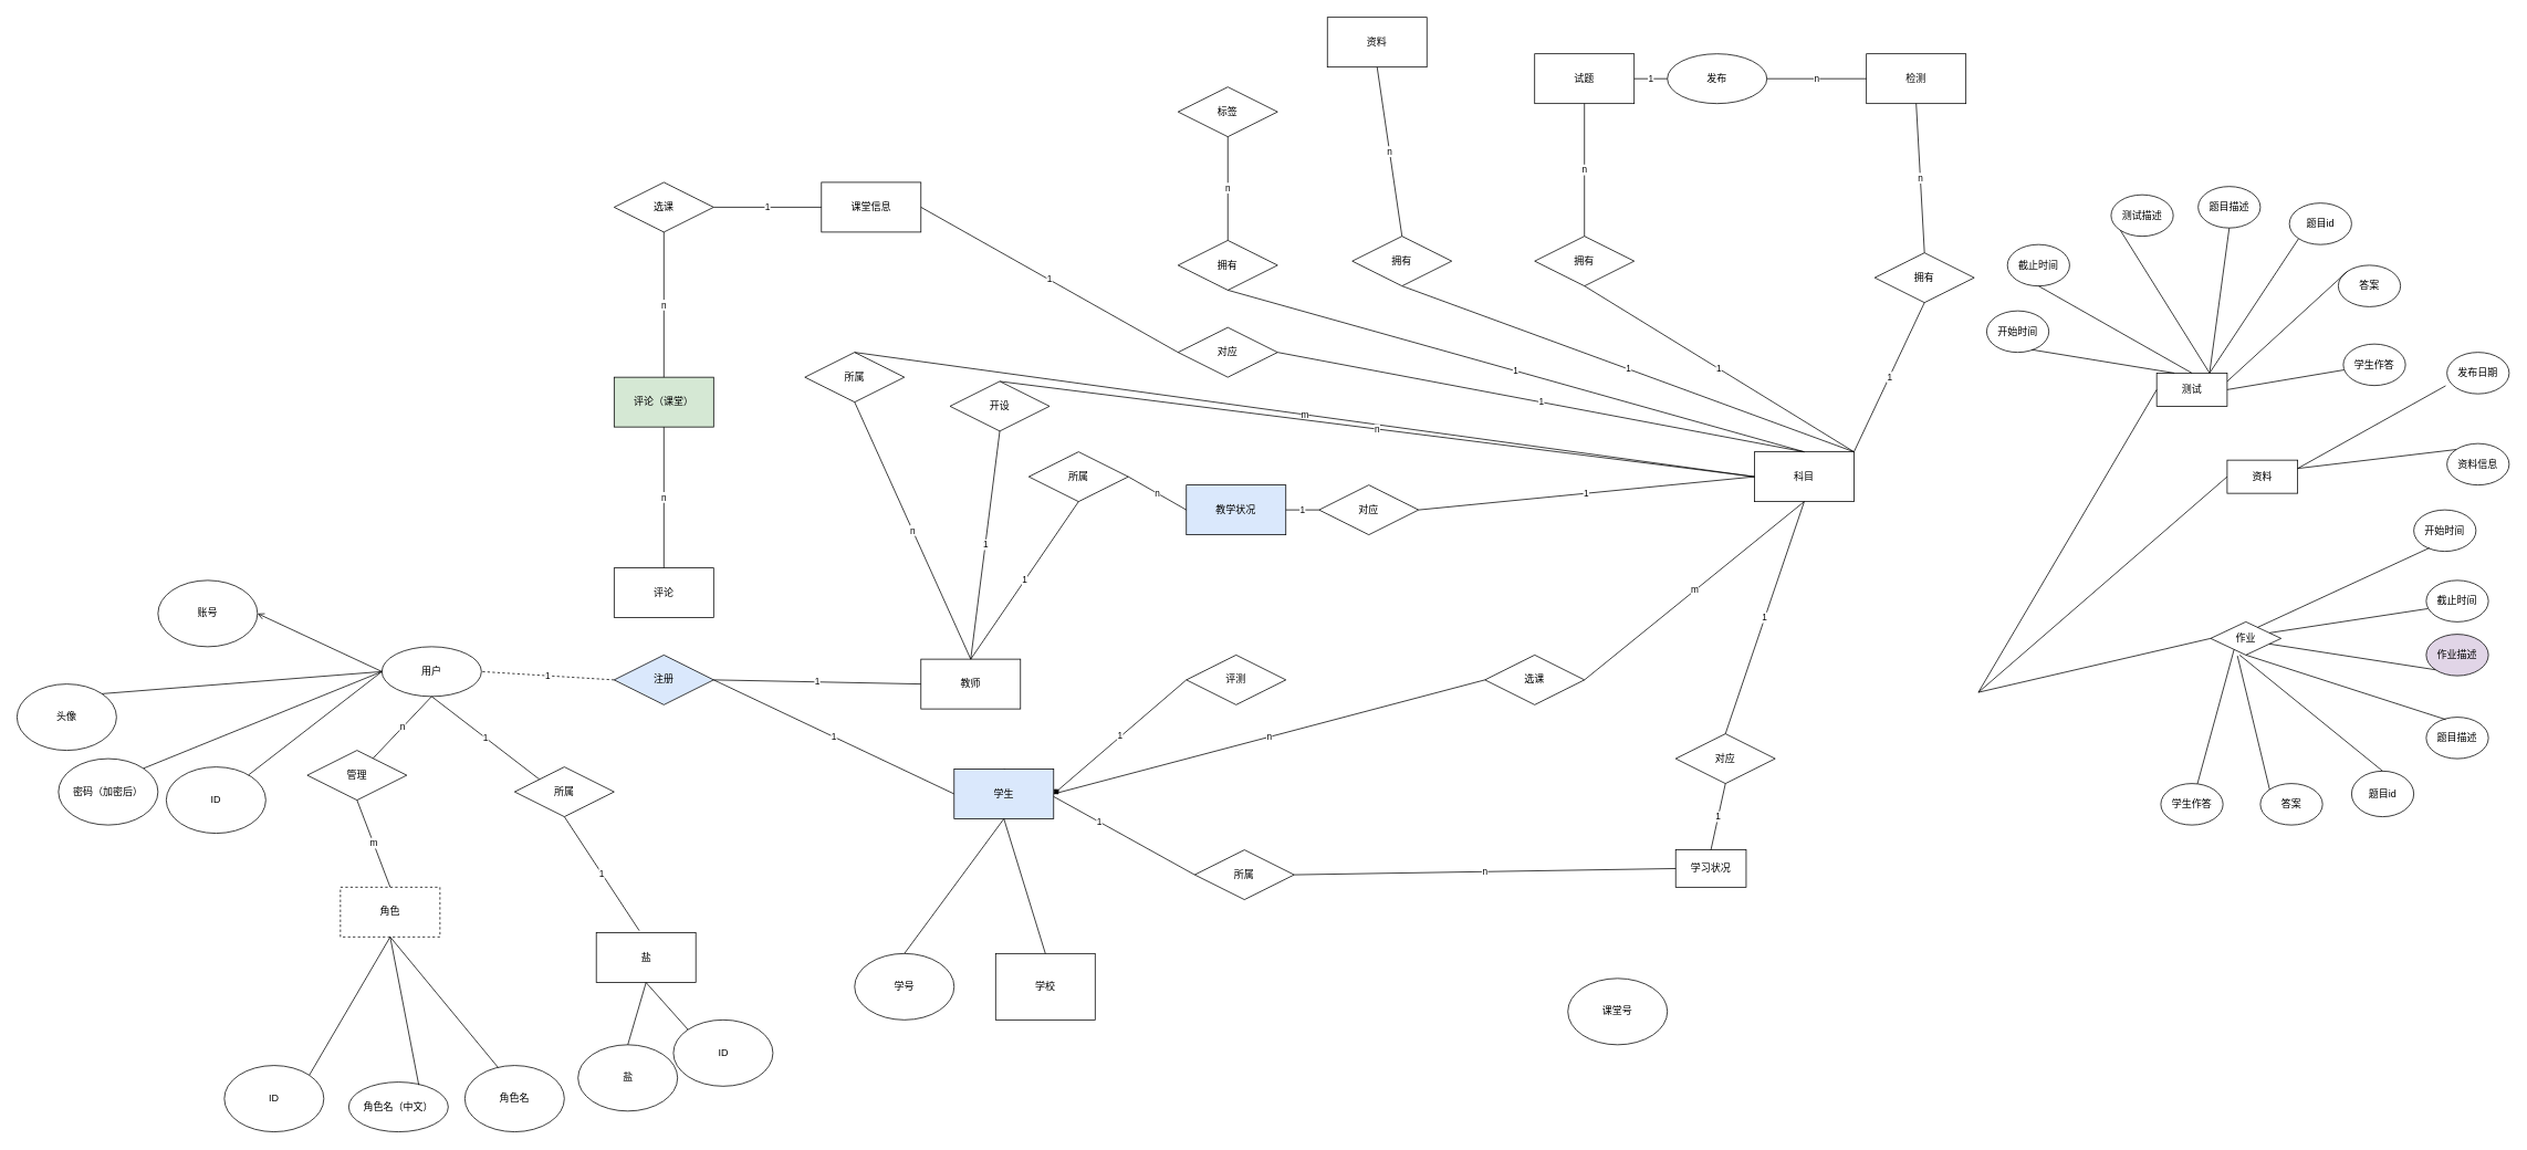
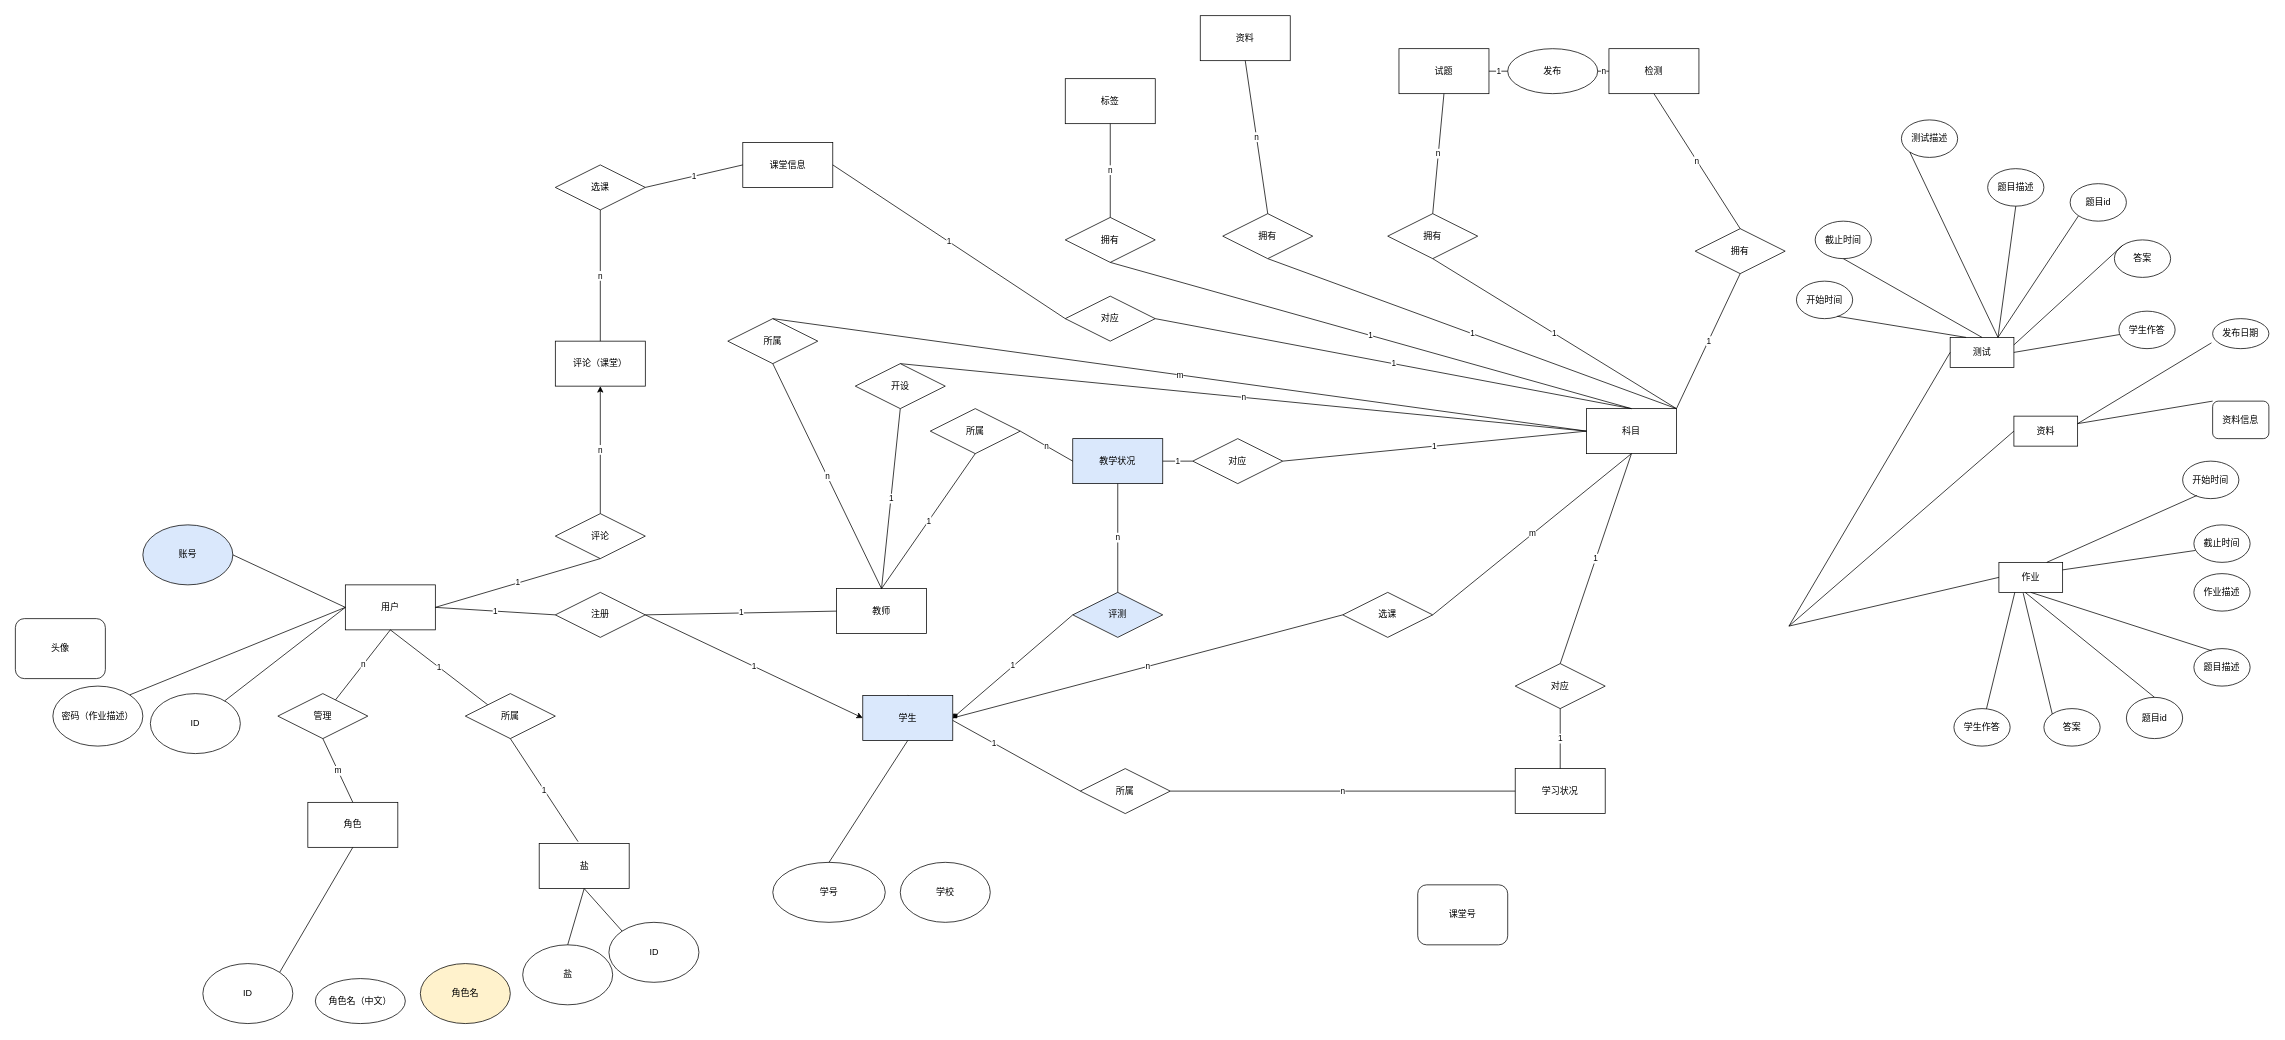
- <mxCell id="115" value="试题" style="rounded=0;whiteSpace=wrap;html=1;" vertex="1" parent="1"><mxGeometry x="1850" y="64" width="120" height="60" as="geometry" /></mxCell>
+ <mxCell id="115" value="试题" style="rounded=0;whiteSpace=wrap;html=1;" vertex="1" parent="1"><mxGeometry x="1865" y="64" width="120" height="60" as="geometry" /></mxCell>
- <mxCell id="110" value="检测" style="rounded=0;whiteSpace=wrap;html=1;" vertex="1" parent="1"><mxGeometry x="2250" y="64" width="120" height="60" as="geometry" /></mxCell>
+ <mxCell id="110" value="检测" style="rounded=0;whiteSpace=wrap;html=1;" vertex="1" parent="1"><mxGeometry x="2145" y="64" width="120" height="60" as="geometry" /></mxCell>
- <mxCell id="39" value="标签" style="rhombus;whiteSpace=wrap;html=1;" parent="1" vertex="1"><mxGeometry x="1420" y="104" width="120" height="60" as="geometry" /></mxCell>
+ <mxCell id="39" value="标签" style="rounded=0;whiteSpace=wrap;html=1;" parent="1" vertex="1"><mxGeometry x="1420" y="104" width="120" height="60" as="geometry" /></mxCell>
- <mxCell id="6" value="课堂信息" style="rounded=0;whiteSpace=wrap;html=1;" parent="1" vertex="1"><mxGeometry x="990" y="219" width="120" height="60" as="geometry" /></mxCell>
+ <mxCell id="6" value="课堂信息" style="rounded=0;whiteSpace=wrap;html=1;" parent="1" vertex="1"><mxGeometry x="990" y="189" width="120" height="60" as="geometry" /></mxCell>
- <mxCell id="72" value="测试描述" style="ellipse;whiteSpace=wrap;html=1;" parent="1" vertex="1"><mxGeometry x="2545" y="234" width="75" height="50" as="geometry" /></mxCell>
+ <mxCell id="72" value="测试描述" style="ellipse;whiteSpace=wrap;html=1;" parent="1" vertex="1"><mxGeometry x="2535" y="159" width="75" height="50" as="geometry" /></mxCell>
- <mxCell id="87" value="发布日期" style="ellipse;whiteSpace=wrap;html=1;" parent="1" vertex="1"><mxGeometry x="2950" y="424" width="75" height="50" as="geometry" /></mxCell>
+ <mxCell id="87" value="发布日期" style="ellipse;whiteSpace=wrap;html=1;" parent="1" vertex="1"><mxGeometry x="2950" y="424" width="75" height="40" as="geometry" /></mxCell>
- <mxCell id="26" value="评论（课堂）" style="rounded=0;whiteSpace=wrap;html=1;fillColor=#d5e8d4;" parent="1" vertex="1"><mxGeometry x="740" y="454" width="120" height="60" as="geometry" /></mxCell>
+ <mxCell id="26" value="评论（课堂）" style="rounded=0;whiteSpace=wrap;html=1;" parent="1" vertex="1"><mxGeometry x="740" y="454" width="120" height="60" as="geometry" /></mxCell>
- <mxCell id="108" value="开设" style="rhombus;whiteSpace=wrap;html=1;" vertex="1" parent="1"><mxGeometry x="1145" y="459" width="120" height="60" as="geometry" /></mxCell>
+ <mxCell id="108" value="开设" style="rhombus;whiteSpace=wrap;html=1;" vertex="1" parent="1"><mxGeometry x="1140" y="484" width="120" height="60" as="geometry" /></mxCell>
- <mxCell id="127" value="n" style="endArrow=none;html=1;rounded=0;exitX=0.5;exitY=0;exitDx=0;exitDy=0;entryX=0.5;entryY=1;entryDx=0;entryDy=0;" edge="1" parent="1" source="125" target="26"><mxGeometry width="50" height="50" relative="1" as="geometry"><mxPoint x="1220" y="604" as="sourcePoint" /><mxPoint x="1270" y="554" as="targetPoint" /></mxGeometry></mxCell>
+ <mxCell id="127" value="n" style="endArrow=classic;html=1;rounded=0;exitX=0.5;exitY=0;exitDx=0;exitDy=0;entryX=0.5;entryY=1;entryDx=0;entryDy=0;" edge="1" parent="1" source="125" target="26"><mxGeometry width="50" height="50" relative="1" as="geometry"><mxPoint x="1220" y="604" as="sourcePoint" /><mxPoint x="1270" y="554" as="targetPoint" /></mxGeometry></mxCell>
- <mxCell id="88" value="资料信息" style="ellipse;whiteSpace=wrap;html=1;" parent="1" vertex="1"><mxGeometry x="2950" y="534" width="75" height="50" as="geometry" /></mxCell>
+ <mxCell id="88" value="资料信息" style="whiteSpace=wrap;html=1;rounded=1;" parent="1" vertex="1"><mxGeometry x="2950" y="534" width="75" height="50" as="geometry" /></mxCell>
- <mxCell id="125" value="评论" style="whiteSpace=wrap;html=1;rounded=0;" vertex="1" parent="1"><mxGeometry x="740" y="684" width="120" height="60" as="geometry" /></mxCell>
+ <mxCell id="125" value="评论" style="rhombus;whiteSpace=wrap;html=1;" vertex="1" parent="1"><mxGeometry x="740" y="684" width="120" height="60" as="geometry" /></mxCell>
+ <mxCell id="124" value="n" style="endArrow=none;html=1;rounded=0;exitX=0.5;exitY=0;exitDx=0;exitDy=0;entryX=0.5;entryY=1;entryDx=0;entryDy=0;" edge="1" parent="1" source="122" target="25"><mxGeometry width="50" height="50" relative="1" as="geometry"><mxPoint x="1220" y="604" as="sourcePoint" /><mxPoint x="1270" y="554" as="targetPoint" /></mxGeometry></mxCell>
- <mxCell id="46" value="账号" style="ellipse;whiteSpace=wrap;html=1;" parent="1" vertex="1"><mxGeometry x="190" y="699" width="120" height="80" as="geometry" /></mxCell>
+ <mxCell id="46" value="账号" style="ellipse;whiteSpace=wrap;html=1;fillColor=#dae8fc;" parent="1" vertex="1"><mxGeometry x="190" y="699" width="120" height="80" as="geometry" /></mxCell>
- <mxCell id="50" value="" style="endArrow=open;html=1;rounded=0;entryX=1;entryY=0.5;entryDx=0;entryDy=0;exitX=0;exitY=0.5;exitDx=0;exitDy=0;" parent="1" source="5" target="46" edge="1"><mxGeometry width="50" height="50" relative="1" as="geometry"><mxPoint x="1430" y="1014" as="sourcePoint" /><mxPoint x="1610" y="954" as="targetPoint" /></mxGeometry></mxCell>
+ <mxCell id="50" value="" style="endArrow=none;html=1;rounded=0;entryX=1;entryY=0.5;entryDx=0;entryDy=0;exitX=0;exitY=0.5;exitDx=0;exitDy=0;" parent="1" source="5" target="46" edge="1"><mxGeometry width="50" height="50" relative="1" as="geometry"><mxPoint x="1430" y="1014" as="sourcePoint" /><mxPoint x="1610" y="954" as="targetPoint" /></mxGeometry></mxCell>
- <mxCell id="69" value="作业" style="rhombus;whiteSpace=wrap;html=1;" parent="1" vertex="1"><mxGeometry x="2665" y="749" width="85" height="40" as="geometry" /></mxCell>
+ <mxCell id="69" value="作业" style="rounded=0;whiteSpace=wrap;html=1;" parent="1" vertex="1"><mxGeometry x="2665" y="749" width="85" height="40" as="geometry" /></mxCell>
+ <mxCell id="126" value="1" style="endArrow=none;html=1;rounded=0;exitX=1;exitY=0.5;exitDx=0;exitDy=0;entryX=0.5;entryY=1;entryDx=0;entryDy=0;" edge="1" parent="1" source="5" target="125"><mxGeometry width="50" height="50" relative="1" as="geometry"><mxPoint x="1220" y="934" as="sourcePoint" /><mxPoint x="1270" y="884" as="targetPoint" /></mxGeometry></mxCell>
- <mxCell id="93" value="作业描述" style="ellipse;whiteSpace=wrap;html=1;fillColor=#e1d5e7;" parent="1" vertex="1"><mxGeometry x="2925" y="764" width="75" height="50" as="geometry" /></mxCell>
+ <mxCell id="93" value="作业描述" style="ellipse;whiteSpace=wrap;html=1;" parent="1" vertex="1"><mxGeometry x="2925" y="764" width="75" height="50" as="geometry" /></mxCell>
- <mxCell id="96" value="" style="endArrow=none;html=1;rounded=0;entryX=0;entryY=1;entryDx=0;entryDy=0;exitX=1;exitY=0.75;exitDx=0;exitDy=0;" parent="1" source="69" target="93" edge="1"><mxGeometry width="50" height="50" relative="1" as="geometry"><mxPoint x="2981" y="789" as="sourcePoint" /><mxPoint x="2882" y="791" as="targetPoint" /></mxGeometry></mxCell>
- <mxCell id="5" value="用户" style="ellipse;whiteSpace=wrap;html=1;" parent="1" vertex="1"><mxGeometry x="460" y="779" width="120" height="60" as="geometry" /></mxCell>
+ <mxCell id="5" value="用户" style="rounded=0;whiteSpace=wrap;html=1;" parent="1" vertex="1"><mxGeometry x="460" y="779" width="120" height="60" as="geometry" /></mxCell>
- <mxCell id="12" value="1" style="endArrow=none;html=1;rounded=0;exitX=0;exitY=0.5;exitDx=0;exitDy=0;entryX=1;entryY=0.5;entryDx=0;entryDy=0;dashed=1;" parent="1" source="10" target="5" edge="1"><mxGeometry width="50" height="50" relative="1" as="geometry"><mxPoint x="1510" y="944" as="sourcePoint" /><mxPoint x="1010" y="1034" as="targetPoint" /></mxGeometry></mxCell>
+ <mxCell id="12" value="1" style="endArrow=none;html=1;rounded=0;exitX=0;exitY=0.5;exitDx=0;exitDy=0;entryX=1;entryY=0.5;entryDx=0;entryDy=0;" parent="1" source="10" target="5" edge="1"><mxGeometry width="50" height="50" relative="1" as="geometry"><mxPoint x="1510" y="944" as="sourcePoint" /><mxPoint x="1010" y="1034" as="targetPoint" /></mxGeometry></mxCell>
- <mxCell id="10" value="注册" style="rhombus;whiteSpace=wrap;html=1;fillColor=#dae8fc;" parent="1" vertex="1"><mxGeometry x="740" y="789" width="120" height="60" as="geometry" /></mxCell>
+ <mxCell id="10" value="注册" style="rhombus;whiteSpace=wrap;html=1;" parent="1" vertex="1"><mxGeometry x="740" y="789" width="120" height="60" as="geometry" /></mxCell>
- <mxCell id="122" value="评测" style="rhombus;whiteSpace=wrap;html=1;" vertex="1" parent="1"><mxGeometry x="1430" y="789" width="120" height="60" as="geometry" /></mxCell>
+ <mxCell id="122" value="评测" style="rhombus;whiteSpace=wrap;html=1;fillColor=#dae8fc;" vertex="1" parent="1"><mxGeometry x="1430" y="789" width="120" height="60" as="geometry" /></mxCell>
- <mxCell id="66" value="" style="endArrow=none;html=1;rounded=0;entryX=0;entryY=0.5;entryDx=0;entryDy=0;exitX=1;exitY=0;exitDx=0;exitDy=0;" parent="1" source="65" target="5" edge="1"><mxGeometry width="50" height="50" relative="1" as="geometry"><mxPoint x="1580" y="1054" as="sourcePoint" /><mxPoint x="1630" y="1004" as="targetPoint" /></mxGeometry></mxCell>
- <mxCell id="2" value="教师" style="rounded=0;whiteSpace=wrap;html=1;" parent="1" vertex="1"><mxGeometry y="794" width="120" height="60" as="geometry" x="1110" /></mxCell>
+ <mxCell id="2" value="教师" style="rounded=0;whiteSpace=wrap;html=1;" parent="1" vertex="1"><mxGeometry x="1115" y="784" width="120" height="60" as="geometry" /></mxCell>
- <mxCell id="65" value="头像" style="ellipse;whiteSpace=wrap;html=1;" parent="1" vertex="1"><mxGeometry x="20" y="824" width="120" height="80" as="geometry" /></mxCell>
+ <mxCell id="65" value="头像" style="whiteSpace=wrap;html=1;rounded=1;" parent="1" vertex="1"><mxGeometry x="20" y="824" width="120" height="80" as="geometry" /></mxCell>
- <mxCell id="8" value="管理" style="rhombus;whiteSpace=wrap;html=1;" parent="1" vertex="1"><mxGeometry x="370" y="904" width="120" height="60" as="geometry" /></mxCell>
+ <mxCell id="8" value="管理" style="rhombus;whiteSpace=wrap;html=1;" parent="1" vertex="1"><mxGeometry x="370" y="924" width="120" height="60" as="geometry" /></mxCell>
- <mxCell id="13" value="1" style="endArrow=none;html=1;rounded=0;entryX=0;entryY=0.5;entryDx=0;entryDy=0;exitX=1;exitY=0.5;exitDx=0;exitDy=0;" parent="1" source="10" target="129" edge="1"><mxGeometry width="50" height="50" relative="1" as="geometry"><mxPoint x="1625" y="984" as="sourcePoint" /><mxPoint x="1675" y="934" as="targetPoint" /></mxGeometry></mxCell>
+ <mxCell id="13" value="1" style="endArrow=classic;html=1;rounded=0;entryX=0;entryY=0.5;entryDx=0;entryDy=0;exitX=1;exitY=0.5;exitDx=0;exitDy=0;" parent="1" source="10" target="129" edge="1"><mxGeometry width="50" height="50" relative="1" as="geometry"><mxPoint x="1625" y="984" as="sourcePoint" /><mxPoint x="1675" y="934" as="targetPoint" /></mxGeometry></mxCell>
- <mxCell id="48" value="密码（加密后）" style="ellipse;whiteSpace=wrap;html=1;" parent="1" vertex="1"><mxGeometry x="70" y="914" width="120" height="80" as="geometry" /></mxCell>
+ <mxCell id="48" value="密码（作业描述）" style="ellipse;whiteSpace=wrap;html=1;" parent="1" vertex="1"><mxGeometry x="70" y="914" width="120" height="80" as="geometry" /></mxCell>
- <mxCell id="24" value="学习状况" style="rounded=0;whiteSpace=wrap;html=1;" parent="1" vertex="1"><mxGeometry x="2020" y="1024" width="85" height="45" as="geometry" /></mxCell>
+ <mxCell id="24" value="学习状况" style="rounded=0;whiteSpace=wrap;html=1;" parent="1" vertex="1"><mxGeometry x="2020" y="1024" width="120" height="60" as="geometry" /></mxCell>
- <mxCell id="136" value="" style="endArrow=none;html=1;rounded=0;exitX=0.5;exitY=1;exitDx=0;exitDy=0;entryX=0.5;entryY=0;entryDx=0;entryDy=0;" edge="1" parent="1" source="129" target="135"><mxGeometry width="50" height="50" relative="1" as="geometry"><mxPoint x="1480" y="1154" as="sourcePoint" /><mxPoint x="1530" y="1104" as="targetPoint" /></mxGeometry></mxCell>
- <mxCell id="3" value="角色" style="rounded=0;whiteSpace=wrap;html=1;dashed=1;" parent="1" vertex="1"><mxGeometry x="410" y="1069" width="120" height="60" as="geometry" /></mxCell>
+ <mxCell id="3" value="角色" style="rounded=0;whiteSpace=wrap;html=1;" parent="1" vertex="1"><mxGeometry x="410" y="1069" width="120" height="60" as="geometry" /></mxCell>
- <mxCell id="133" value="学号" style="ellipse;whiteSpace=wrap;html=1;" vertex="1" parent="1"><mxGeometry x="1030" y="1149" width="120" height="80" as="geometry" /></mxCell>
+ <mxCell id="133" value="学号" style="ellipse;whiteSpace=wrap;html=1;" vertex="1" parent="1"><mxGeometry x="1030" y="1149" width="150" height="80" as="geometry" /></mxCell>
- <mxCell id="135" value="学校" style="whiteSpace=wrap;html=1;rounded=0;" vertex="1" parent="1"><mxGeometry x="1200" y="1149" width="120" height="80" as="geometry" /></mxCell>
+ <mxCell id="135" value="学校" style="ellipse;whiteSpace=wrap;html=1;" vertex="1" parent="1"><mxGeometry x="1200" y="1149" width="120" height="80" as="geometry" /></mxCell>
- <mxCell id="61" value="" style="endArrow=none;html=1;rounded=0;exitX=0.335;exitY=0.032;exitDx=0;exitDy=0;entryX=0.5;entryY=1;entryDx=0;entryDy=0;exitPerimeter=0;" parent="1" source="60" target="3" edge="1"><mxGeometry width="50" height="50" relative="1" as="geometry"><mxPoint x="1560" y="1304" as="sourcePoint" /><mxPoint x="1240" y="1434" as="targetPoint" /></mxGeometry></mxCell>
- <mxCell id="139" value="课堂号" style="ellipse;whiteSpace=wrap;html=1;" vertex="1" parent="1"><mxGeometry x="1890" y="1179" width="120" height="80" as="geometry" /></mxCell>
+ <mxCell id="139" value="课堂号" style="whiteSpace=wrap;html=1;rounded=1;" vertex="1" parent="1"><mxGeometry x="1890" y="1179" width="120" height="80" as="geometry" /></mxCell>
- <mxCell id="62" value="" style="endArrow=none;html=1;rounded=0;entryX=0.5;entryY=1;entryDx=0;entryDy=0;exitX=0.704;exitY=0.06;exitDx=0;exitDy=0;exitPerimeter=0;" parent="1" source="59" target="3" edge="1"><mxGeometry width="50" height="50" relative="1" as="geometry"><mxPoint x="1560" y="1304" as="sourcePoint" /><mxPoint x="1610" y="1254" as="targetPoint" /></mxGeometry></mxCell>
- <mxCell id="60" value="角色名" style="ellipse;whiteSpace=wrap;html=1;" parent="1" vertex="1"><mxGeometry x="560" y="1284" width="120" height="80" as="geometry" /></mxCell>
+ <mxCell id="60" value="角色名" style="ellipse;whiteSpace=wrap;html=1;fillColor=#fff2cc;" parent="1" vertex="1"><mxGeometry x="560" y="1284" width="120" height="80" as="geometry" /></mxCell>
